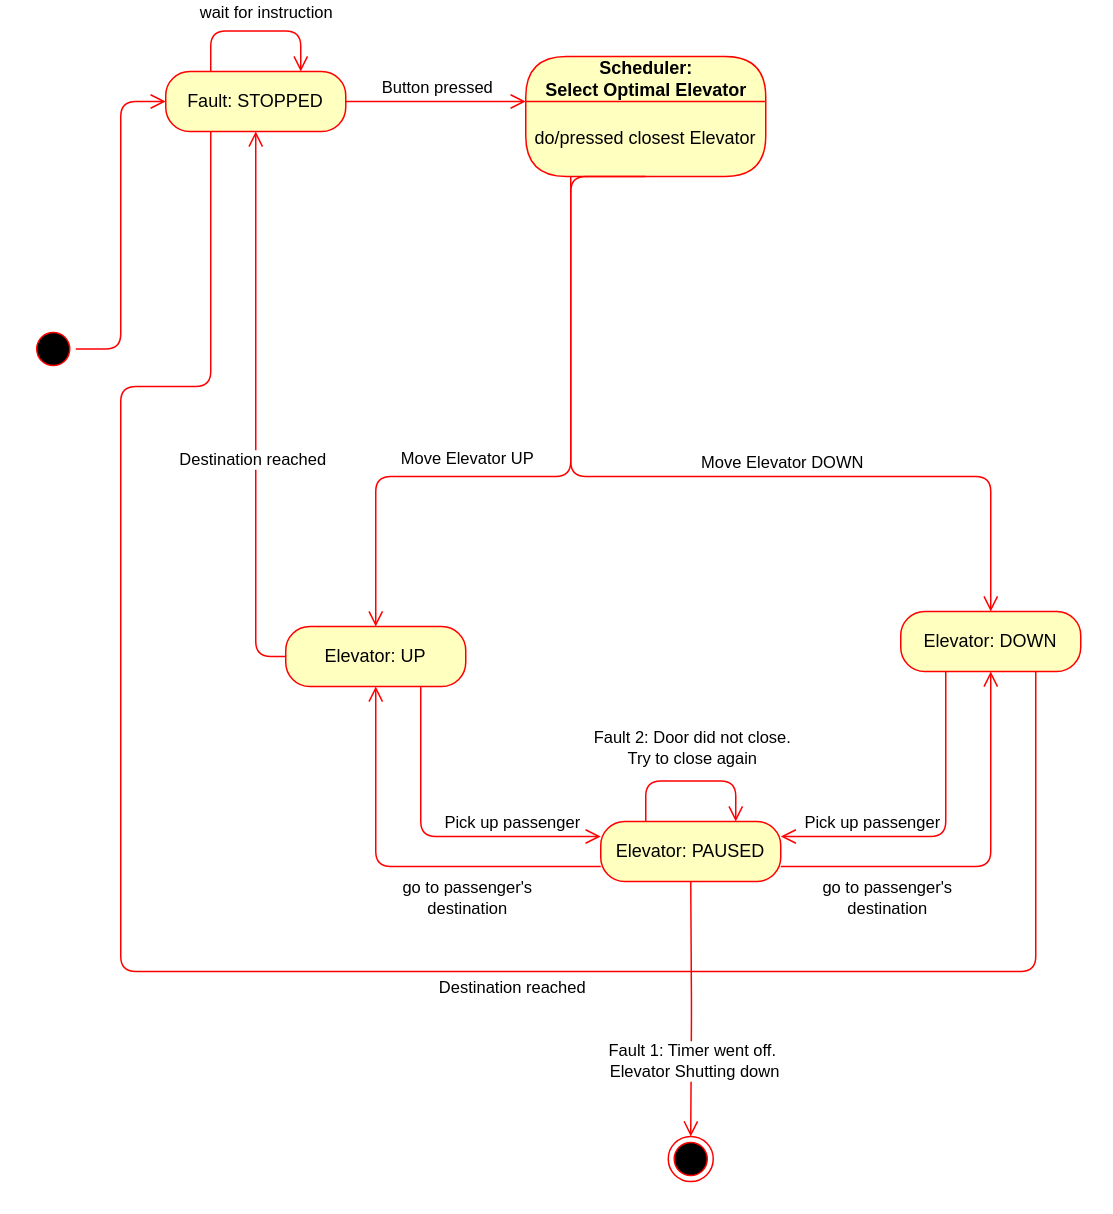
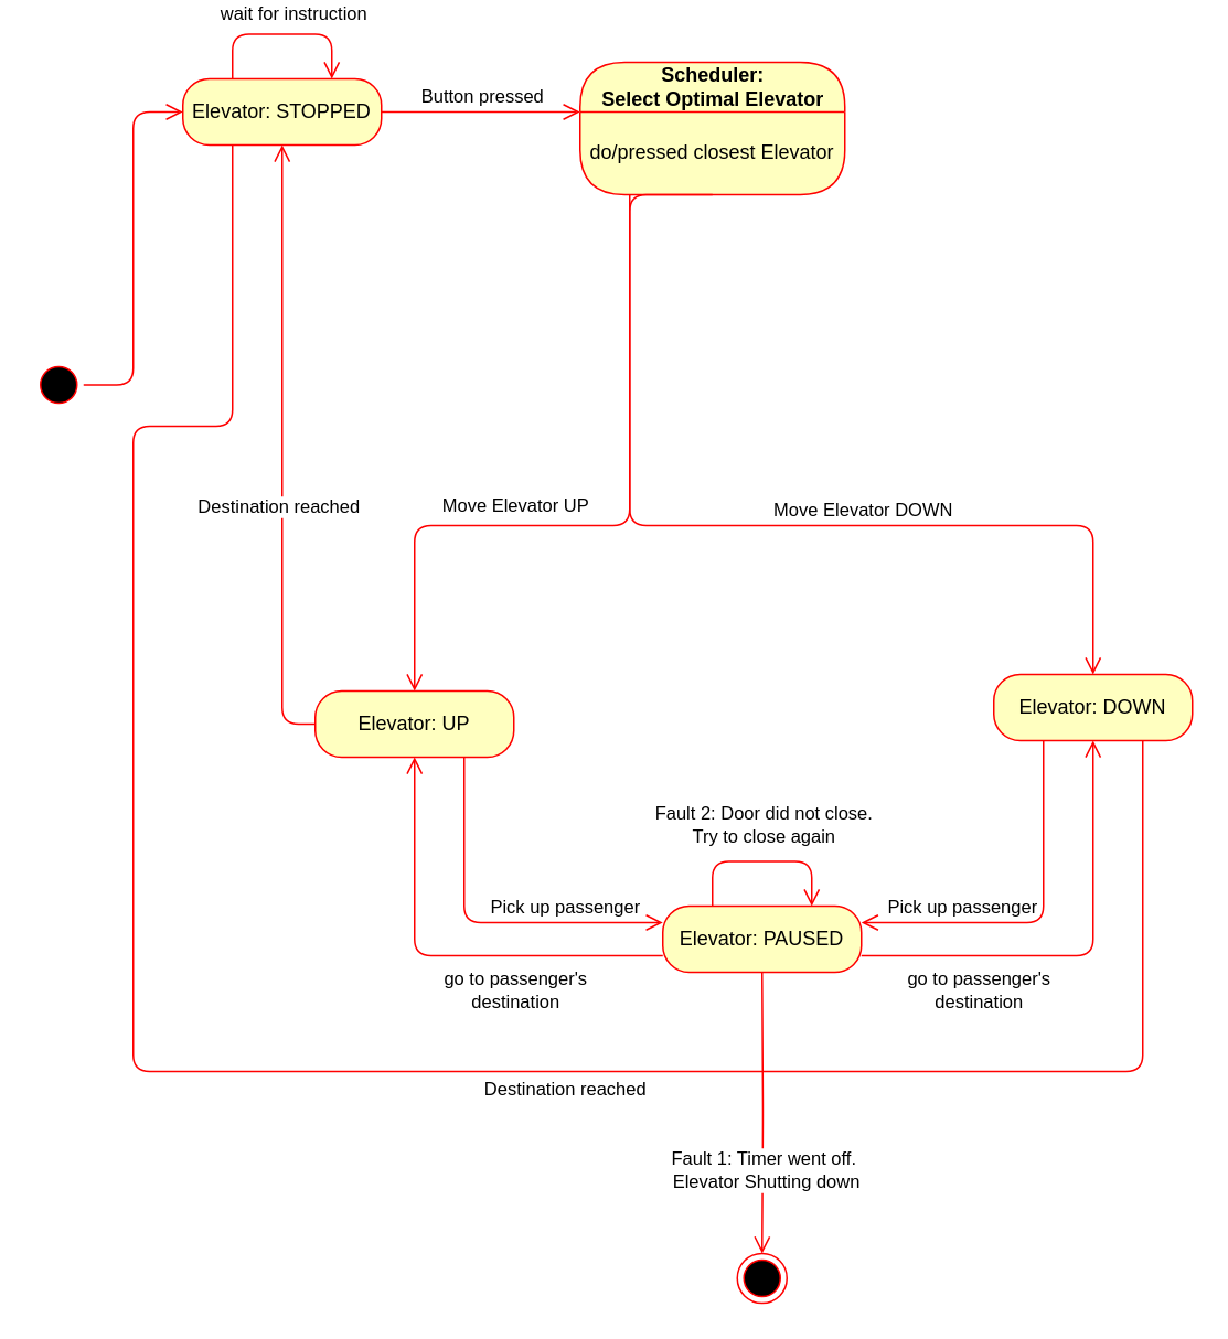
- <mxCell id="17" value="Fault: STOPPED" style="rounded=1;whiteSpace=wrap;html=1;arcSize=40;fontColor=#000000;fillColor=#ffffc0;strokeColor=#ff0000;" parent="1" vertex="1"><mxGeometry x="110" y="47" width="120" height="40" as="geometry" /></mxCell>
+ <mxCell id="17" value="Elevator: STOPPED" style="rounded=1;whiteSpace=wrap;html=1;arcSize=40;fontColor=#000000;fillColor=#ffffc0;strokeColor=#ff0000;" parent="1" vertex="1"><mxGeometry x="110" y="47" width="120" height="40" as="geometry" /></mxCell>
